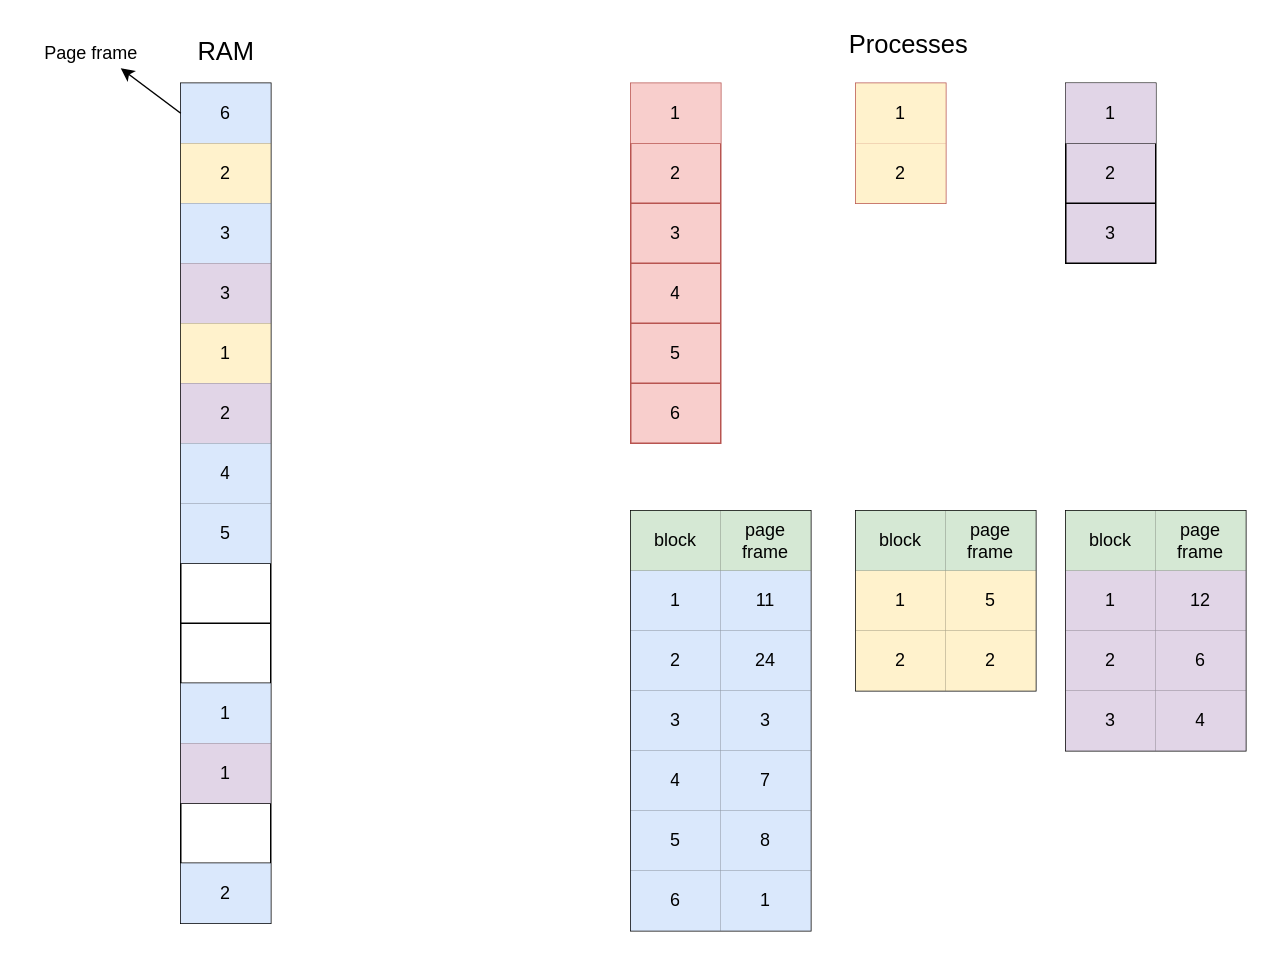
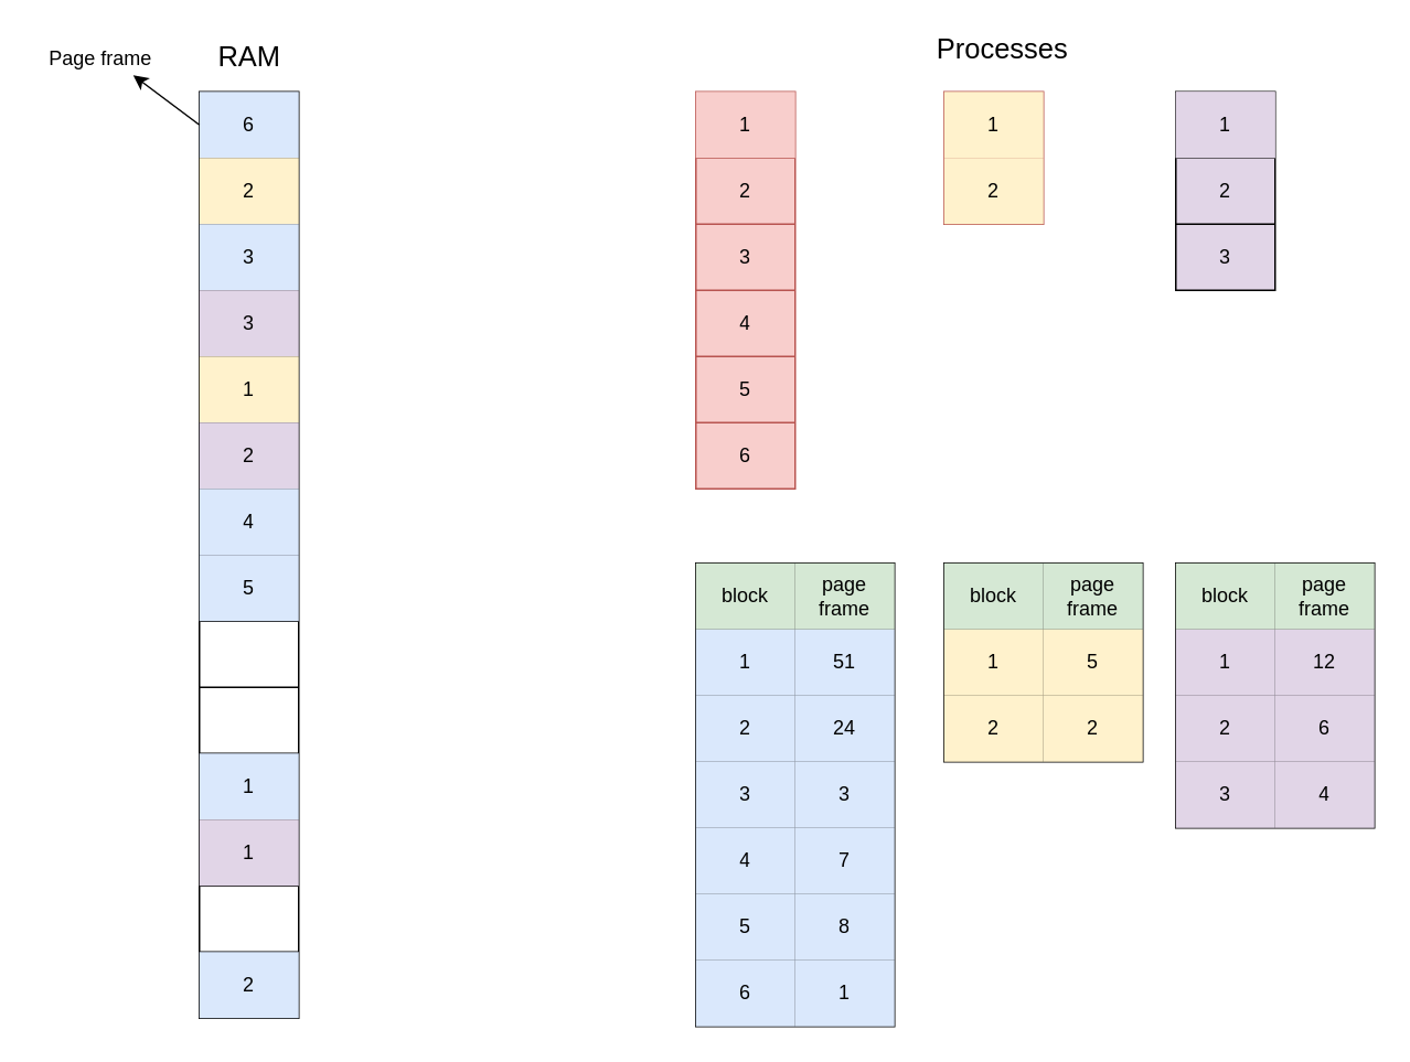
- <mxCell id="41" value="11" style="shape=partialRectangle;html=1;whiteSpace=wrap;connectable=0;overflow=hidden;fillColor=#dae8fc;top=0;left=0;bottom=0;right=0;strokeColor=#6c8ebf;" parent="39" vertex="1"><mxGeometry x="60" width="60" height="40" as="geometry" /></mxCell>
+ <mxCell id="41" value="51" style="shape=partialRectangle;html=1;whiteSpace=wrap;connectable=0;overflow=hidden;fillColor=#dae8fc;top=0;left=0;bottom=0;right=0;strokeColor=#6c8ebf;" parent="39" vertex="1"><mxGeometry x="60" width="60" height="40" as="geometry" /></mxCell>
